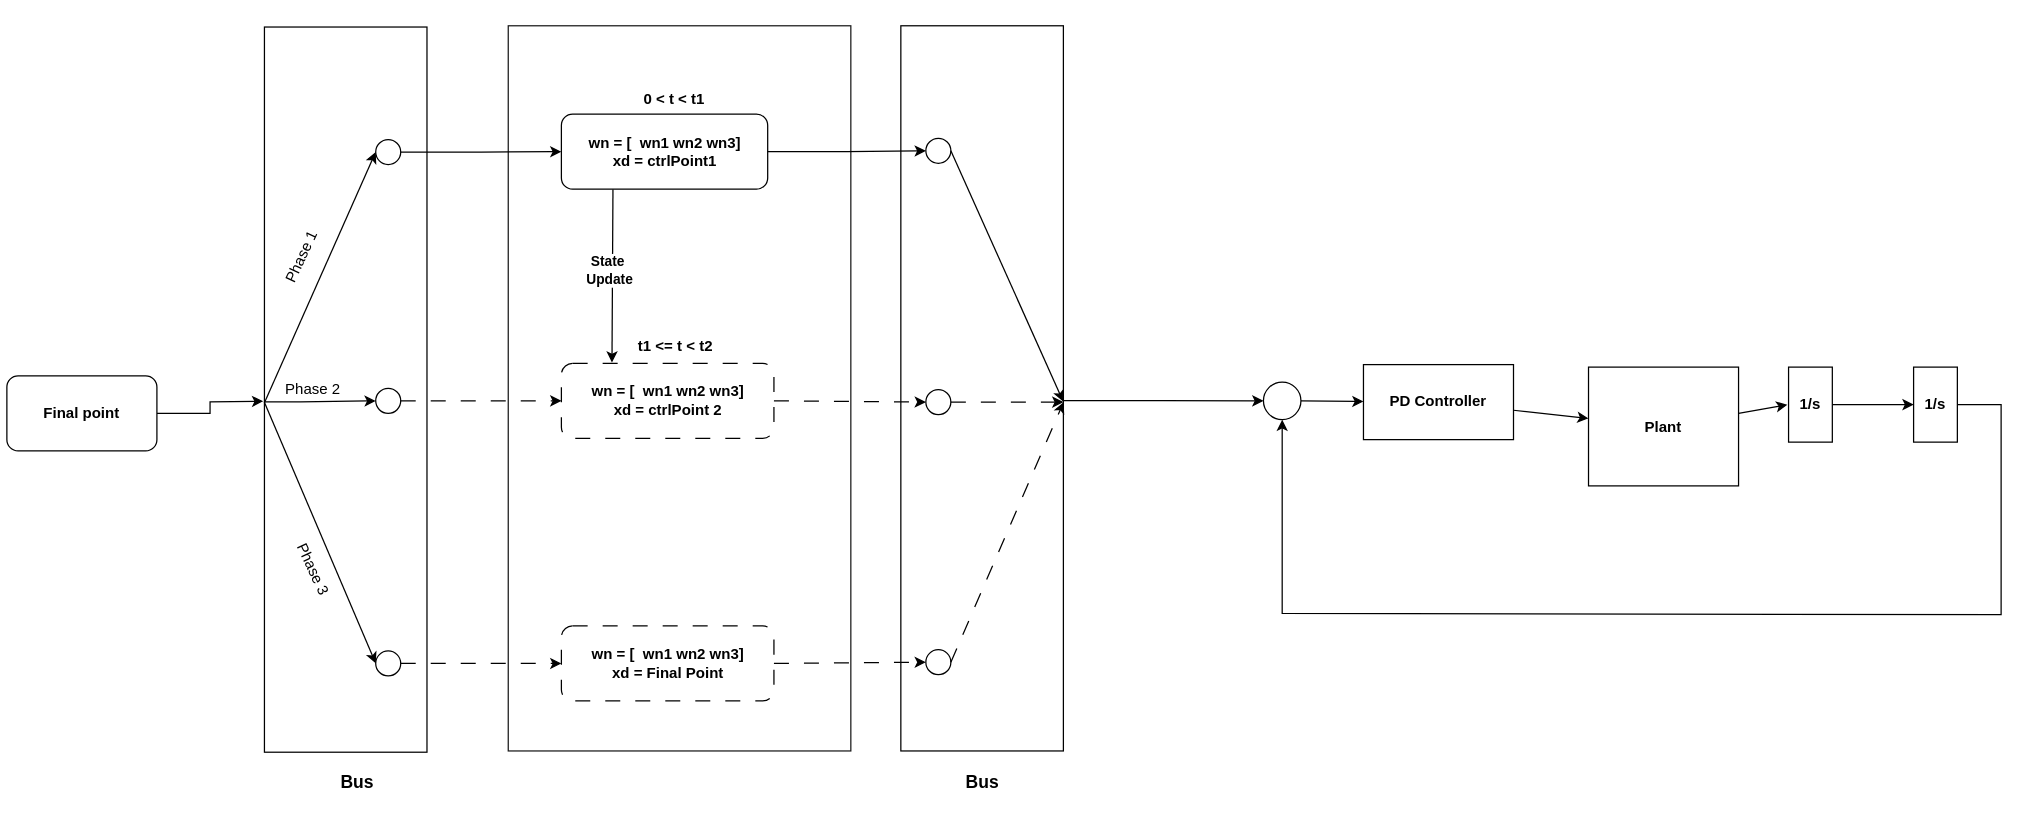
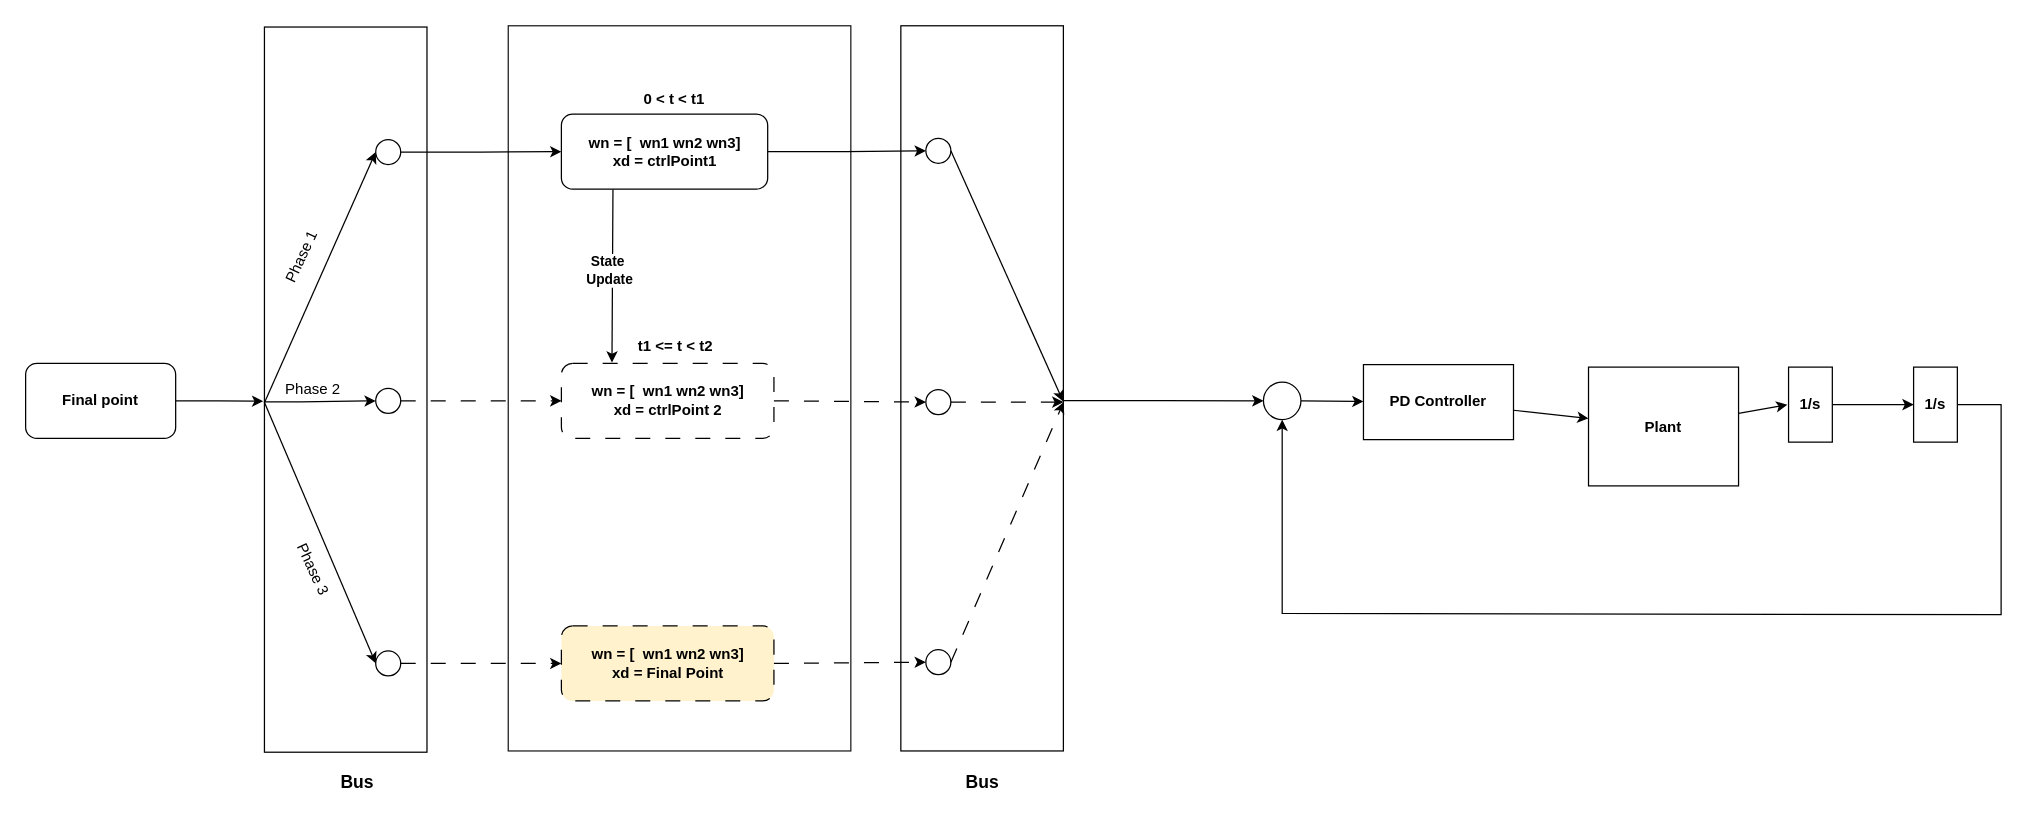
- <mxCell id="7" value="Final point" style="rounded=1;whiteSpace=wrap;html=1;shadow=0;fontStyle=1" parent="1" vertex="1"><mxGeometry x="5" y="300" width="120" height="60" as="geometry" /></mxCell>
+ <mxCell id="7" value="Final point" style="rounded=1;whiteSpace=wrap;html=1;shadow=0;fontStyle=1" parent="1" vertex="1"><mxGeometry x="20" y="290" width="120" height="60" as="geometry" /></mxCell>
- <mxCell id="19" value="wn = [&amp;nbsp; wn1 wn2 wn3]&lt;div&gt;xd = Final Point&lt;/div&gt;" style="rounded=1;whiteSpace=wrap;html=1;shadow=0;dashed=1;dashPattern=12 12;fontStyle=1;spacing=0;" parent="1" vertex="1"><mxGeometry x="448.5" y="500" width="170" height="60" as="geometry" /></mxCell>
+ <mxCell id="19" value="wn = [&amp;nbsp; wn1 wn2 wn3]&lt;div&gt;xd = Final Point&lt;/div&gt;" style="rounded=1;whiteSpace=wrap;html=1;shadow=0;dashed=1;dashPattern=12 12;fontStyle=1;spacing=0;fillColor=#fff2cc;" parent="1" vertex="1"><mxGeometry x="448.5" y="500" width="170" height="60" as="geometry" /></mxCell>
